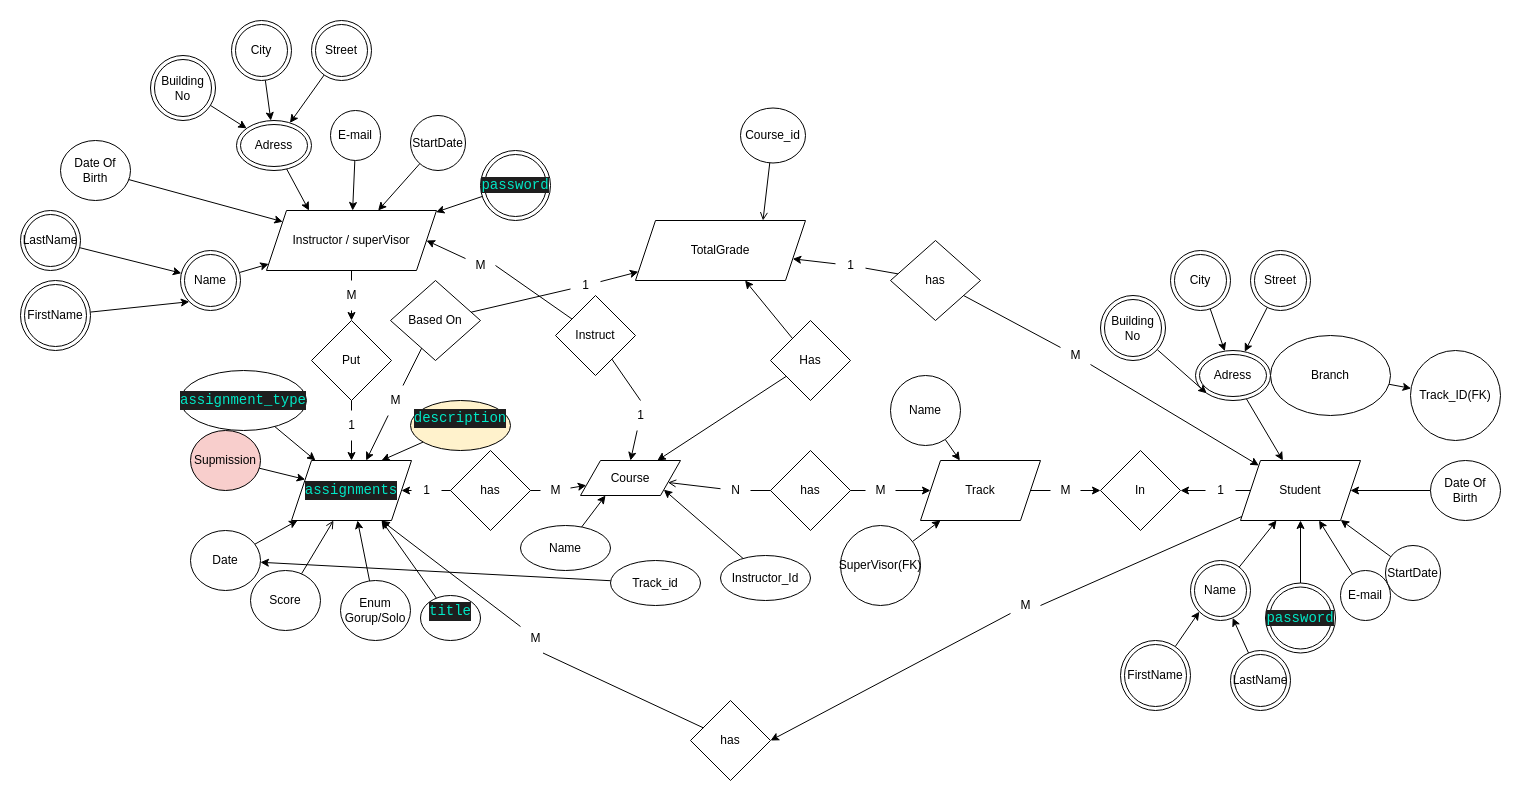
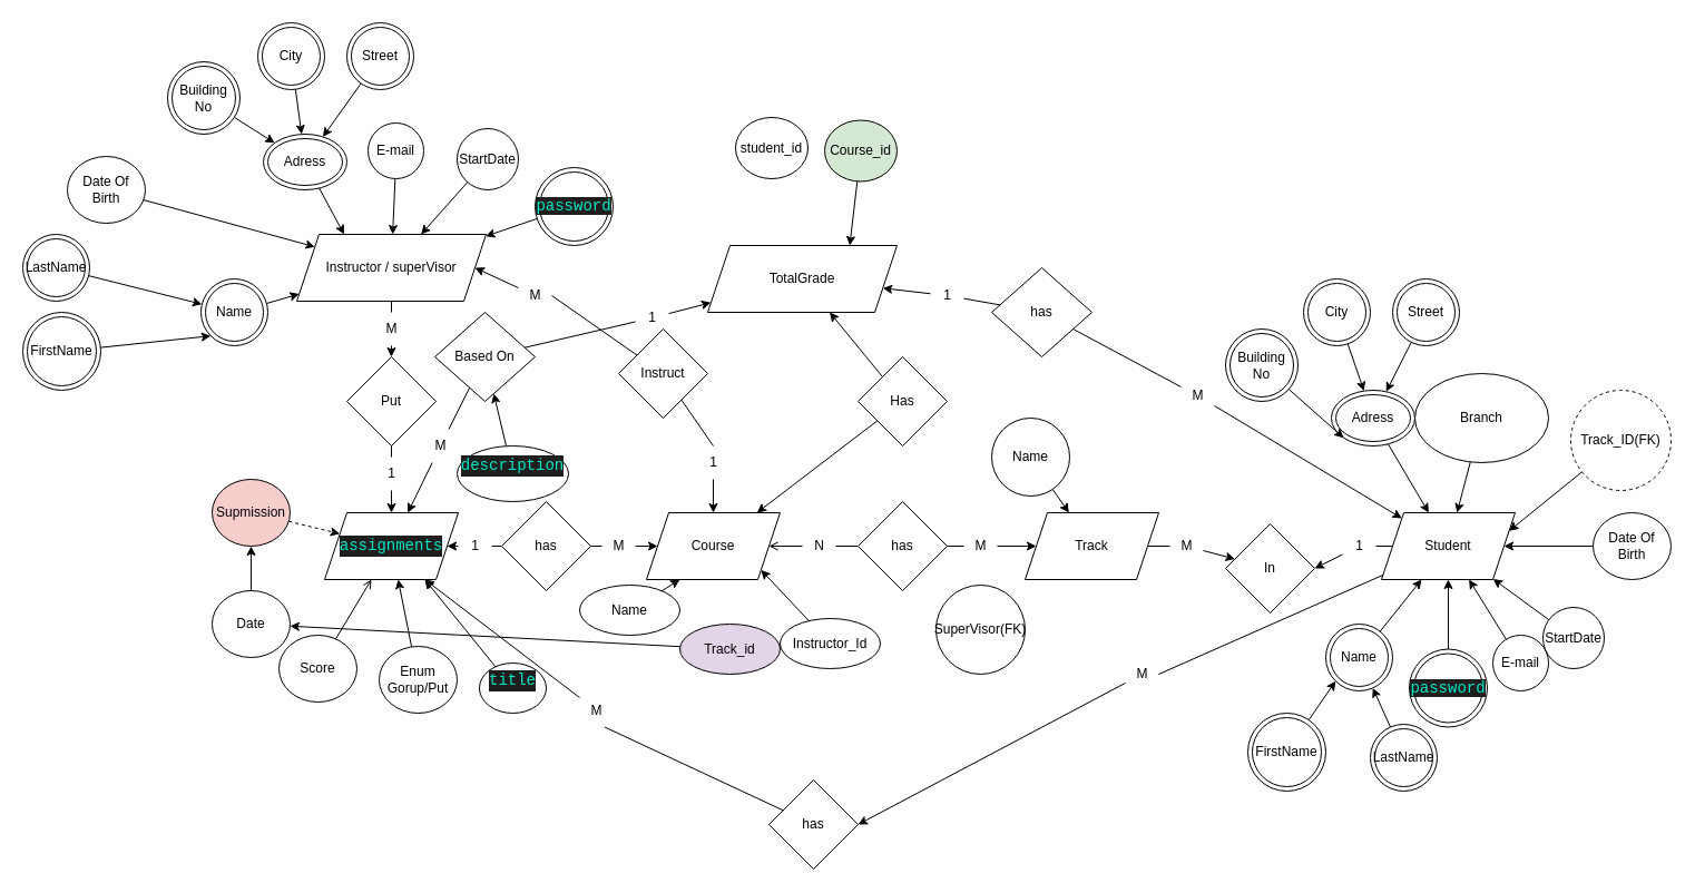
+ <mxCell id="89" value="student_id" style="ellipse;whiteSpace=wrap;html=1;" parent="1" vertex="1"><mxGeometry x="660" y="105" width="65" height="55" as="geometry" /></mxCell>
- <mxCell id="91" value="Course_id" style="ellipse;whiteSpace=wrap;html=1;" parent="1" vertex="1"><mxGeometry x="740" y="107.5" width="65" height="55" as="geometry" /></mxCell>
+ <mxCell id="91" value="Course_id" style="ellipse;whiteSpace=wrap;html=1;fillColor=#d5e8d4;" parent="1" vertex="1"><mxGeometry x="740" y="107.5" width="65" height="55" as="geometry" /></mxCell>
- <mxCell id="90" style="edgeStyle=none;html=1;entryX=0.75;entryY=0;entryDx=0;entryDy=0;endArrow=open;" parent="1" source="91" target="58" edge="1"><mxGeometry relative="1" as="geometry" /></mxCell>
+ <mxCell id="90" style="edgeStyle=none;html=1;entryX=0.75;entryY=0;entryDx=0;entryDy=0;" parent="1" source="91" target="58" edge="1"><mxGeometry relative="1" as="geometry" /></mxCell>
- <mxCell id="48" style="edgeStyle=none;html=1;" parent="1" source="49" target="43" edge="1"><mxGeometry relative="1" as="geometry" /></mxCell>
+ <mxCell id="48" style="edgeStyle=none;html=1;" parent="1" source="49" target="4" edge="1"><mxGeometry relative="1" as="geometry" /></mxCell>
- <mxCell id="43" value="Track_ID(FK)" style="ellipse;whiteSpace=wrap;html=1;aspect=fixed;" parent="1" vertex="1"><mxGeometry x="1410" y="350" width="90" height="90" as="geometry" /></mxCell>
+ <mxCell id="43" value="Track_ID(FK)" style="ellipse;whiteSpace=wrap;html=1;aspect=fixed;dashed=1;" parent="1" vertex="1"><mxGeometry x="1410" y="350" width="90" height="90" as="geometry" /></mxCell>
- <mxCell id="97" value="&lt;div style=&quot;color: rgb(187, 187, 187); background-color: rgb(30, 30, 30); font-family: Consolas, &amp;quot;Courier New&amp;quot;, monospace; font-size: 14px; line-height: 19px;&quot;&gt;&lt;span style=&quot;color: #00e8c6;&quot;&gt;assignment_type&lt;/span&gt;&lt;/div&gt;" style="ellipse;whiteSpace=wrap;html=1;" parent="1" vertex="1"><mxGeometry x="180" y="370" width="126" height="60" as="geometry" /></mxCell>
- <mxCell id="95" value="&#10;&lt;div style=&quot;color: rgb(187, 187, 187); background-color: rgb(30, 30, 30); font-family: Consolas, &amp;quot;Courier New&amp;quot;, monospace; font-weight: normal; font-size: 14px; line-height: 19px;&quot;&gt;&lt;div&gt;&lt;span style=&quot;color: #00e8c6;&quot;&gt;description&lt;/span&gt;&lt;/div&gt;&lt;/div&gt;&#10;&#10;" style="ellipse;whiteSpace=wrap;html=1;fillColor=#fff2cc;" parent="1" vertex="1"><mxGeometry x="410" y="400" width="100" height="50" as="geometry" /></mxCell>
+ <mxCell id="95" value="&#10;&lt;div style=&quot;color: rgb(187, 187, 187); background-color: rgb(30, 30, 30); font-family: Consolas, &amp;quot;Courier New&amp;quot;, monospace; font-weight: normal; font-size: 14px; line-height: 19px;&quot;&gt;&lt;div&gt;&lt;span style=&quot;color: #00e8c6;&quot;&gt;description&lt;/span&gt;&lt;/div&gt;&lt;/div&gt;&#10;&#10;" style="ellipse;whiteSpace=wrap;html=1;" parent="1" vertex="1"><mxGeometry x="410" y="400" width="100" height="50" as="geometry" /></mxCell>
- <mxCell id="96" style="edgeStyle=none;html=1;" parent="1" source="97" target="7" edge="1"><mxGeometry relative="1" as="geometry" /></mxCell>
+ <mxCell id="42" style="edgeStyle=none;html=1;entryX=1;entryY=0.25;entryDx=0;entryDy=0;" parent="1" source="43" target="4" edge="1"><mxGeometry relative="1" as="geometry" /></mxCell>
- <mxCell id="94" style="edgeStyle=none;html=1;entryX=0.75;entryY=0;entryDx=0;entryDy=0;" parent="1" source="95" target="7" edge="1"><mxGeometry relative="1" as="geometry" /></mxCell>
+ <mxCell id="94" style="edgeStyle=none;html=1;" parent="1" source="95" target="64" edge="1"><mxGeometry relative="1" as="geometry" /></mxCell>
- <mxCell id="35" style="edgeStyle=none;html=1;" parent="1" source="36" target="7" edge="1"><mxGeometry relative="1" as="geometry" /></mxCell>
+ <mxCell id="35" style="edgeStyle=none;html=1;dashed=1;" parent="1" source="36" target="7" edge="1"><mxGeometry relative="1" as="geometry" /></mxCell>
- <mxCell id="50" value="Course" style="shape=parallelogram;perimeter=parallelogramPerimeter;whiteSpace=wrap;html=1;fixedSize=1;" parent="1" vertex="1"><mxGeometry x="580" y="460" width="100" height="35" as="geometry" /></mxCell>
+ <mxCell id="50" value="Course" style="shape=parallelogram;perimeter=parallelogramPerimeter;whiteSpace=wrap;html=1;fixedSize=1;" parent="1" vertex="1"><mxGeometry x="580" y="460" width="120" height="60" as="geometry" /></mxCell>
- <mxCell id="8" value="In" style="rhombus;whiteSpace=wrap;html=1;" parent="1" vertex="1"><mxGeometry x="1100" y="450" width="80" height="80" as="geometry" /></mxCell>
+ <mxCell id="8" value="In" style="rhombus;whiteSpace=wrap;html=1;" parent="1" vertex="1"><mxGeometry x="1100" y="470" width="80" height="80" as="geometry" /></mxCell>
- <mxCell id="46" style="edgeStyle=none;html=1;" parent="1" source="47" target="38" edge="1"><mxGeometry relative="1" as="geometry" /></mxCell>
- <mxCell id="15" style="edgeStyle=none;html=1;" parent="1" source="16" target="7" edge="1"><mxGeometry relative="1" as="geometry" /></mxCell>
+ <mxCell id="15" style="edgeStyle=none;html=1;" parent="1" source="16" target="36" edge="1"><mxGeometry relative="1" as="geometry" /></mxCell>
- <mxCell id="66" value="Instructor_Id" style="ellipse;whiteSpace=wrap;html=1;" parent="1" vertex="1"><mxGeometry x="720" y="555" width="90" height="45" as="geometry" /></mxCell>
+ <mxCell id="66" value="Instructor_Id" style="ellipse;whiteSpace=wrap;html=1;" parent="1" vertex="1"><mxGeometry x="700" y="555" width="90" height="45" as="geometry" /></mxCell>
- <mxCell id="99" value="Track_id" style="ellipse;whiteSpace=wrap;html=1;" parent="1" vertex="1"><mxGeometry x="610" y="560" width="90" height="45" as="geometry" /></mxCell>
+ <mxCell id="99" value="Track_id" style="ellipse;whiteSpace=wrap;html=1;fillColor=#e1d5e7;" parent="1" vertex="1"><mxGeometry x="610" y="560" width="90" height="45" as="geometry" /></mxCell>
- <mxCell id="12" value="Enum&lt;br&gt;Gorup/Solo" style="ellipse;whiteSpace=wrap;html=1;" parent="1" vertex="1"><mxGeometry x="340" y="580" width="70" height="60" as="geometry" /></mxCell>
+ <mxCell id="12" value="Enum&lt;br&gt;Gorup/Put" style="ellipse;whiteSpace=wrap;html=1;" parent="1" vertex="1"><mxGeometry x="340" y="580" width="70" height="60" as="geometry" /></mxCell>
- <mxCell id="93" value="&#10;&lt;div style=&quot;color: rgb(187, 187, 187); background-color: rgb(30, 30, 30); font-family: Consolas, &amp;quot;Courier New&amp;quot;, monospace; font-weight: normal; font-size: 14px; line-height: 19px;&quot;&gt;&lt;div&gt;&lt;span style=&quot;color: #00e8c6;&quot;&gt;title&lt;/span&gt;&lt;/div&gt;&lt;/div&gt;&#10;&#10;" style="ellipse;whiteSpace=wrap;html=1;" parent="1" vertex="1"><mxGeometry x="420" y="595" width="60" height="45" as="geometry" /></mxCell>
+ <mxCell id="93" value="&#10;&lt;div style=&quot;color: rgb(187, 187, 187); background-color: rgb(30, 30, 30); font-family: Consolas, &amp;quot;Courier New&amp;quot;, monospace; font-weight: normal; font-size: 14px; line-height: 19px;&quot;&gt;&lt;div&gt;&lt;span style=&quot;color: #00e8c6;&quot;&gt;title&lt;/span&gt;&lt;/div&gt;&lt;/div&gt;&#10;&#10;" style="ellipse;whiteSpace=wrap;html=1;" parent="1" vertex="1"><mxGeometry x="430" y="595" width="60" height="45" as="geometry" /></mxCell>
